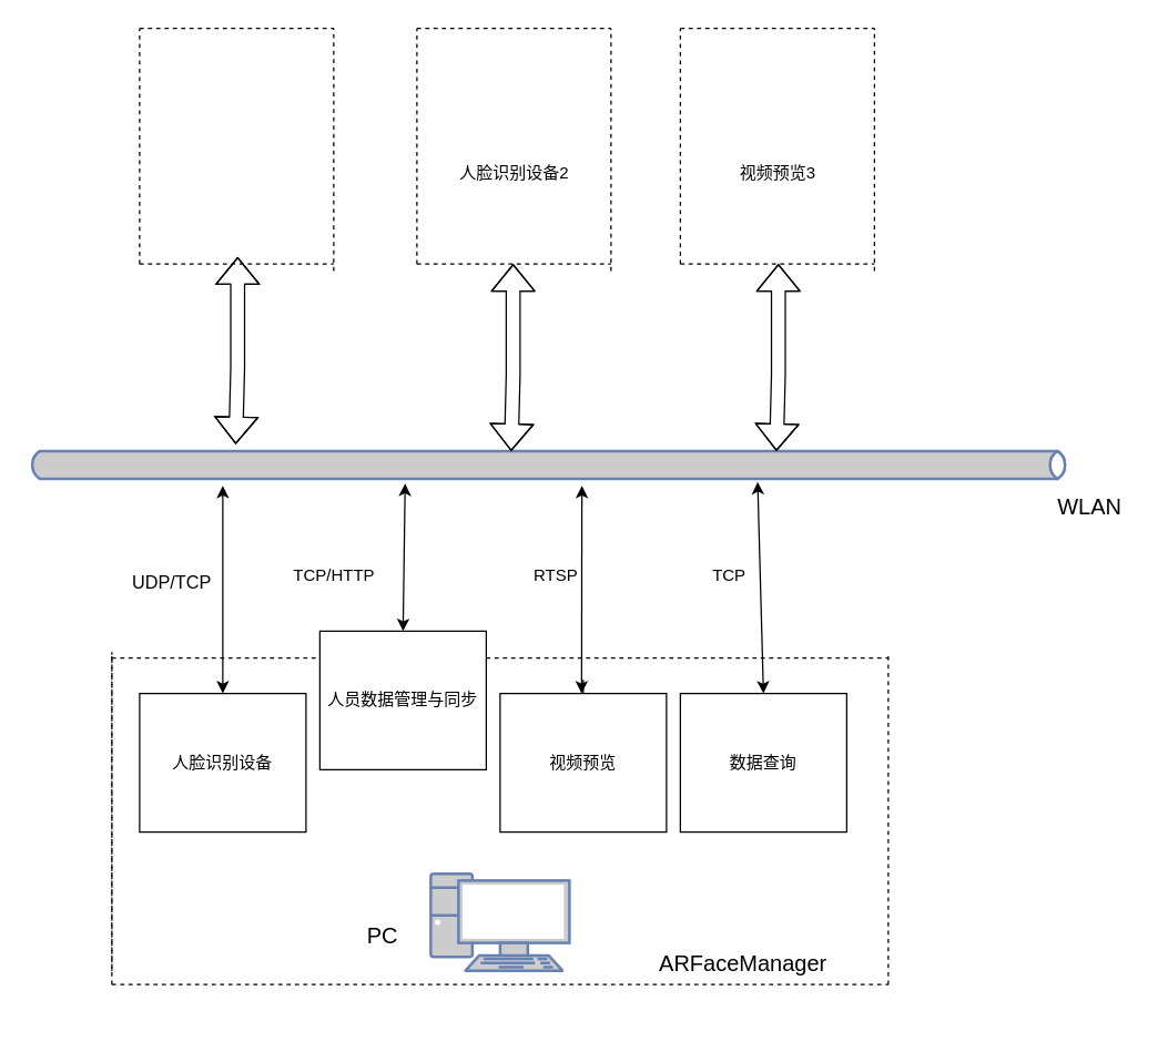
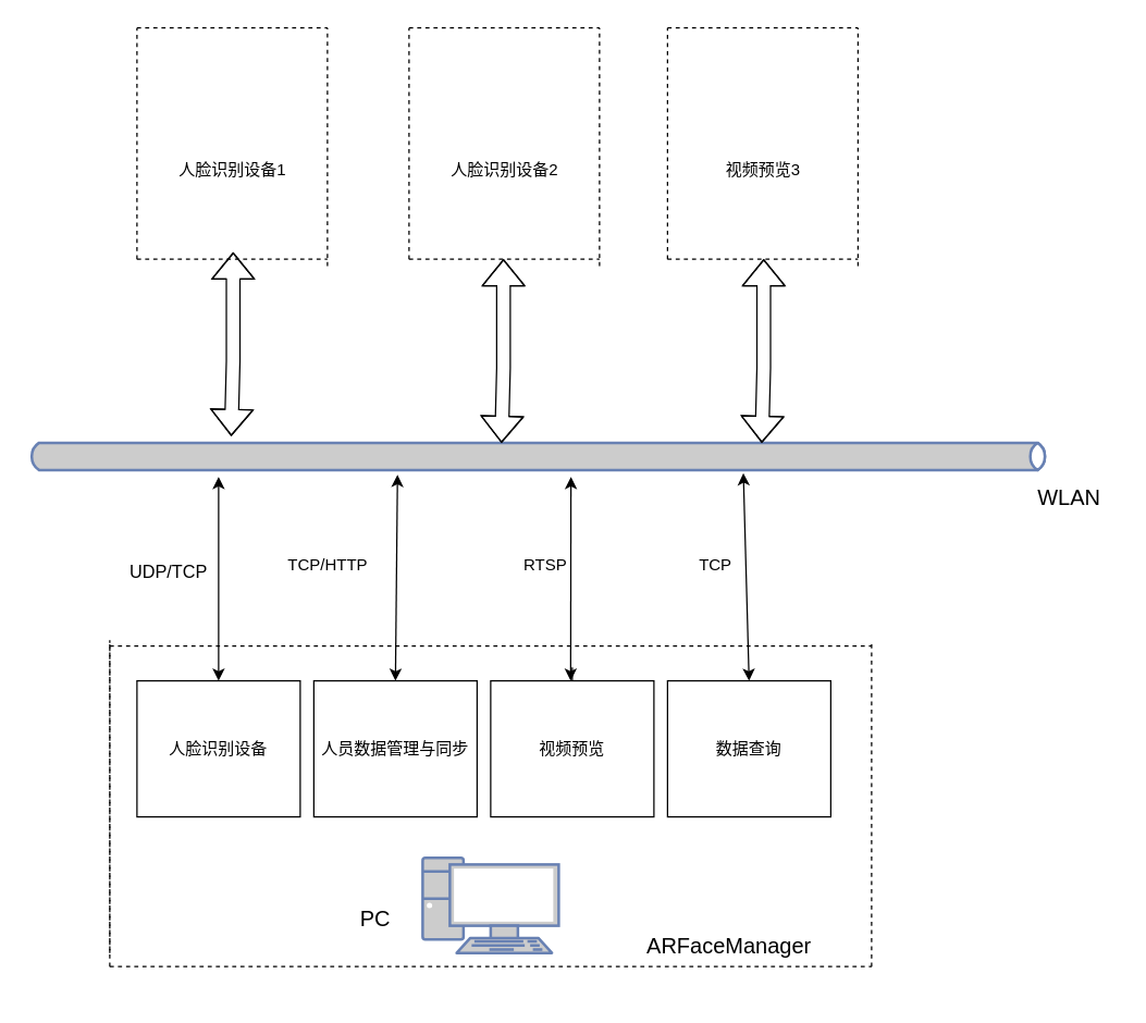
+ <mxCell id="29" value="&lt;div&gt;人脸识别设备1&lt;/div&gt;" style="text;html=1;align=center;verticalAlign=middle;resizable=0;points=[];autosize=1;strokeColor=none;fillColor=none;" vertex="1" parent="1"><mxGeometry x="120" y="110" width="100" height="30" as="geometry" /></mxCell>
- <mxCell id="16" value="&lt;div&gt;人员数据管理与同步&lt;/div&gt;" style="whiteSpace=wrap;html=1;align=center;verticalAlign=middle;treeFolding=1;treeMoving=1;newEdgeStyle={&quot;edgeStyle&quot;:&quot;elbowEdgeStyle&quot;,&quot;startArrow&quot;:&quot;none&quot;,&quot;endArrow&quot;:&quot;none&quot;};flipH=1;" vertex="1" parent="1"><mxGeometry x="230" y="455" width="120" height="100" as="geometry" /></mxCell>
+ <mxCell id="16" value="&lt;div&gt;人员数据管理与同步&lt;/div&gt;" style="whiteSpace=wrap;html=1;align=center;verticalAlign=middle;treeFolding=1;treeMoving=1;newEdgeStyle={&quot;edgeStyle&quot;:&quot;elbowEdgeStyle&quot;,&quot;startArrow&quot;:&quot;none&quot;,&quot;endArrow&quot;:&quot;none&quot;};flipH=1;" vertex="1" parent="1"><mxGeometry x="230" y="500" width="120" height="100" as="geometry" /></mxCell>
